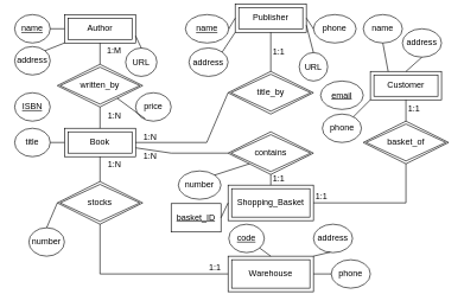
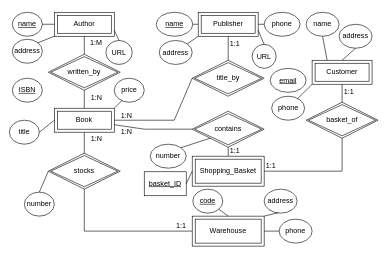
- <mxCell id="3" value="Publisher" style="shape=ext;margin=3;double=1;whiteSpace=wrap;html=1;align=center;" vertex="1" parent="1"><mxGeometry x="330" y="5" width="100" height="40" as="geometry" /></mxCell>
+ <mxCell id="3" value="Publisher" style="shape=ext;margin=3;double=1;whiteSpace=wrap;html=1;align=center;" vertex="1" parent="1"><mxGeometry x="330" y="20" width="100" height="40" as="geometry" /></mxCell>
- <mxCell id="41" value="" style="endArrow=none;html=1;rounded=0;exitX=0.269;exitY=0.916;exitDx=0;exitDy=0;exitPerimeter=0;" edge="1" parent="1" source="39" target="8"><mxGeometry relative="1" as="geometry"><mxPoint x="78.673" y="196.385" as="sourcePoint" /><mxPoint x="120" y="220" as="targetPoint" /></mxGeometry></mxCell>
+ <mxCell id="41" value="" style="endArrow=none;html=1;rounded=0;entryX=1;entryY=0;entryDx=0;entryDy=0;exitX=0.269;exitY=0.916;exitDx=0;exitDy=0;exitPerimeter=0;" edge="1" parent="1" source="39" target="4"><mxGeometry relative="1" as="geometry"><mxPoint x="78.673" y="196.385" as="sourcePoint" /><mxPoint x="120" y="220" as="targetPoint" /></mxGeometry></mxCell>
- <mxCell id="38" value="title" style="ellipse;whiteSpace=wrap;html=1;align=center;" vertex="1" parent="1"><mxGeometry x="20" y="180" width="50" height="40" as="geometry" /></mxCell>
+ <mxCell id="38" value="title" style="ellipse;whiteSpace=wrap;html=1;align=center;" vertex="1" parent="1"><mxGeometry x="15" y="200" width="50" height="40" as="geometry" /></mxCell>
